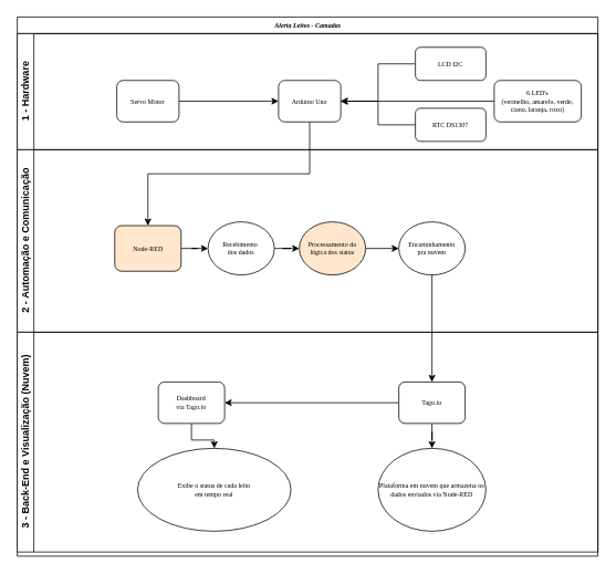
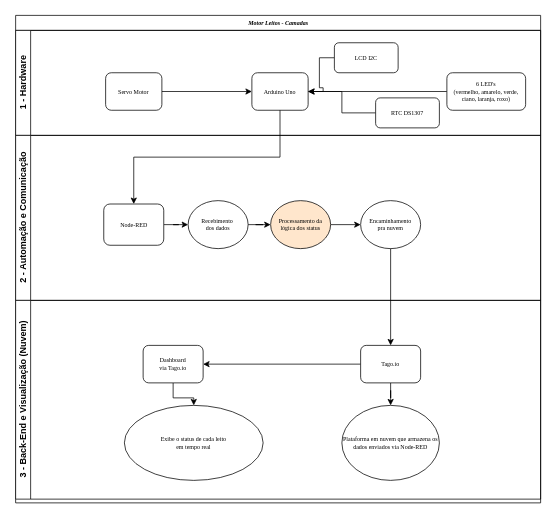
- <mxCell id="2" value="&lt;i style=&quot;background-color: light-dark(#ffffff, var(--ge-dark-color, #121212));&quot;&gt;Alerta Leitos - Camadas&lt;/i&gt;" style="swimlane;html=1;childLayout=stackLayout;horizontal=1;startSize=20;horizontalStack=0;rounded=0;shadow=0;labelBackgroundColor=none;strokeWidth=1;fontFamily=Verdana;fontSize=8;align=center;" vertex="1" parent="1"><mxGeometry x="20" y="20" width="700" height="650" as="geometry" /></mxCell>
+ <mxCell id="2" value="&lt;i style=&quot;background-color: light-dark(#ffffff, var(--ge-dark-color, #121212));&quot;&gt;Motor Leitos - Camadas&lt;/i&gt;" style="swimlane;html=1;childLayout=stackLayout;horizontal=1;startSize=20;horizontalStack=0;rounded=0;shadow=0;labelBackgroundColor=none;strokeWidth=1;fontFamily=Verdana;fontSize=8;align=center;" vertex="1" parent="1"><mxGeometry x="20" y="20" width="700" height="650" as="geometry" /></mxCell>
- <mxCell id="10" value="LCD I2C" style="rounded=1;whiteSpace=wrap;html=1;shadow=0;labelBackgroundColor=none;strokeWidth=1;fontFamily=Verdana;fontSize=8;align=center;" vertex="1" parent="3"><mxGeometry x="480" y="16.5" width="85" height="40" as="geometry" /></mxCell>
+ <mxCell id="10" value="LCD I2C" style="rounded=1;whiteSpace=wrap;html=1;shadow=0;labelBackgroundColor=none;strokeWidth=1;fontFamily=Verdana;fontSize=8;align=center;" vertex="1" parent="3"><mxGeometry x="425" y="16.5" width="85" height="40" as="geometry" /></mxCell>
- <mxCell id="15" value="Node-RED" style="rounded=1;whiteSpace=wrap;html=1;shadow=0;labelBackgroundColor=none;strokeWidth=1;fontFamily=Verdana;fontSize=8;align=center;fillColor=#ffe6cc;" vertex="1" parent="13"><mxGeometry x="117.5" y="91.5" width="80" height="55" as="geometry" /></mxCell>
+ <mxCell id="15" value="Node-RED" style="rounded=1;whiteSpace=wrap;html=1;shadow=0;labelBackgroundColor=none;strokeWidth=1;fontFamily=Verdana;fontSize=8;align=center;" vertex="1" parent="13"><mxGeometry x="117.5" y="91.5" width="80" height="55" as="geometry" /></mxCell>
